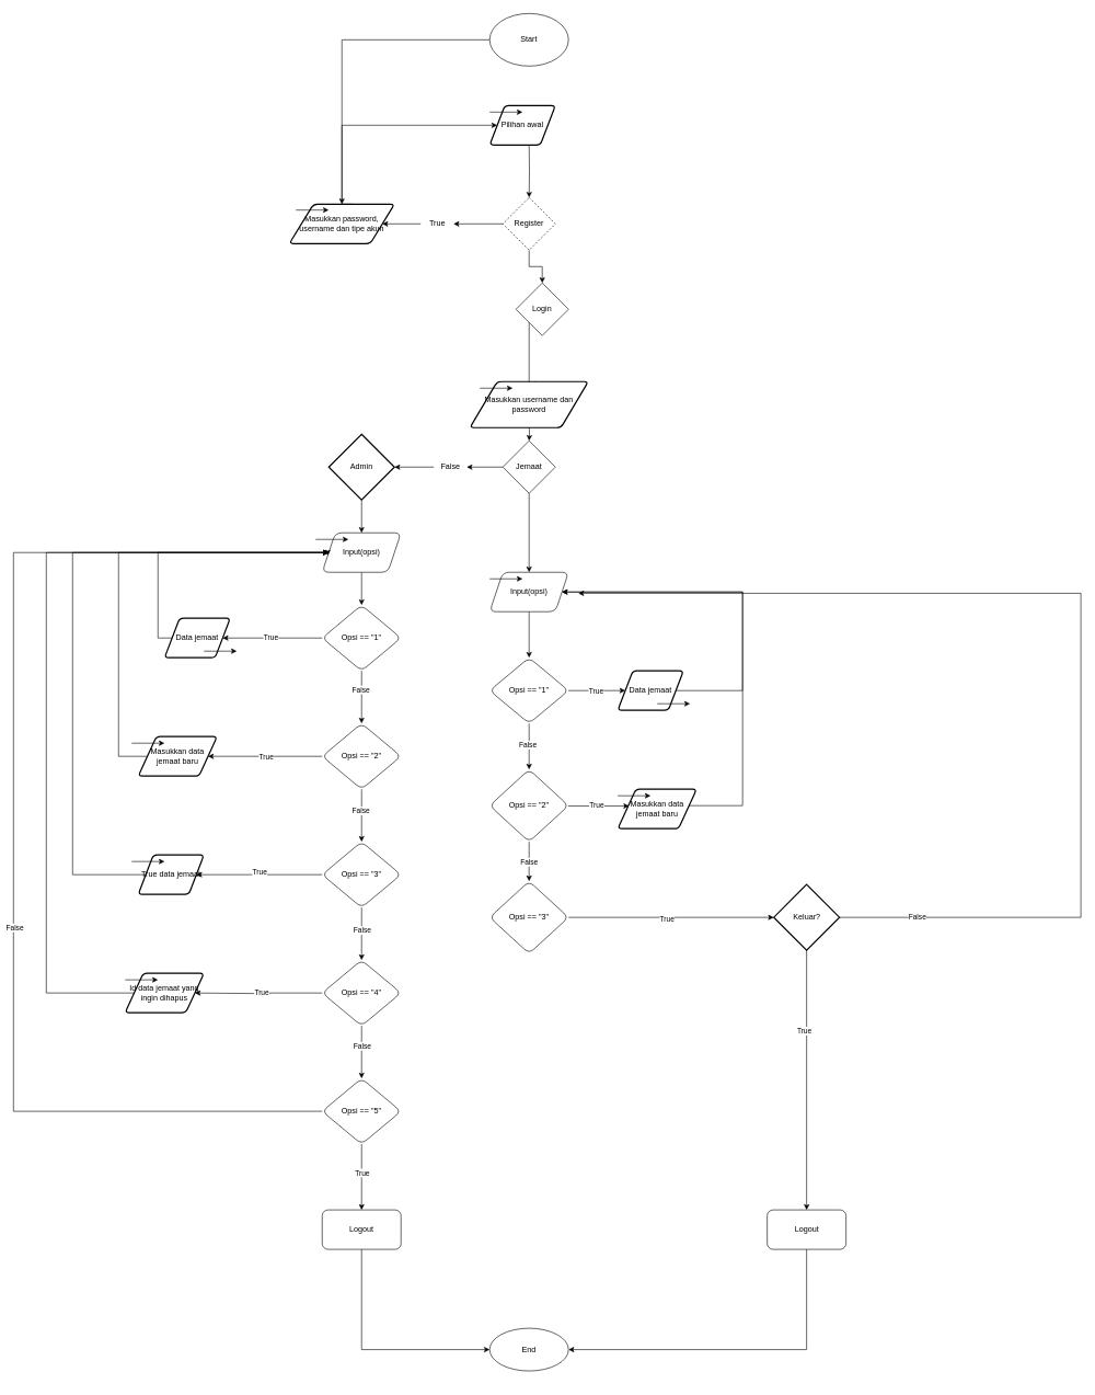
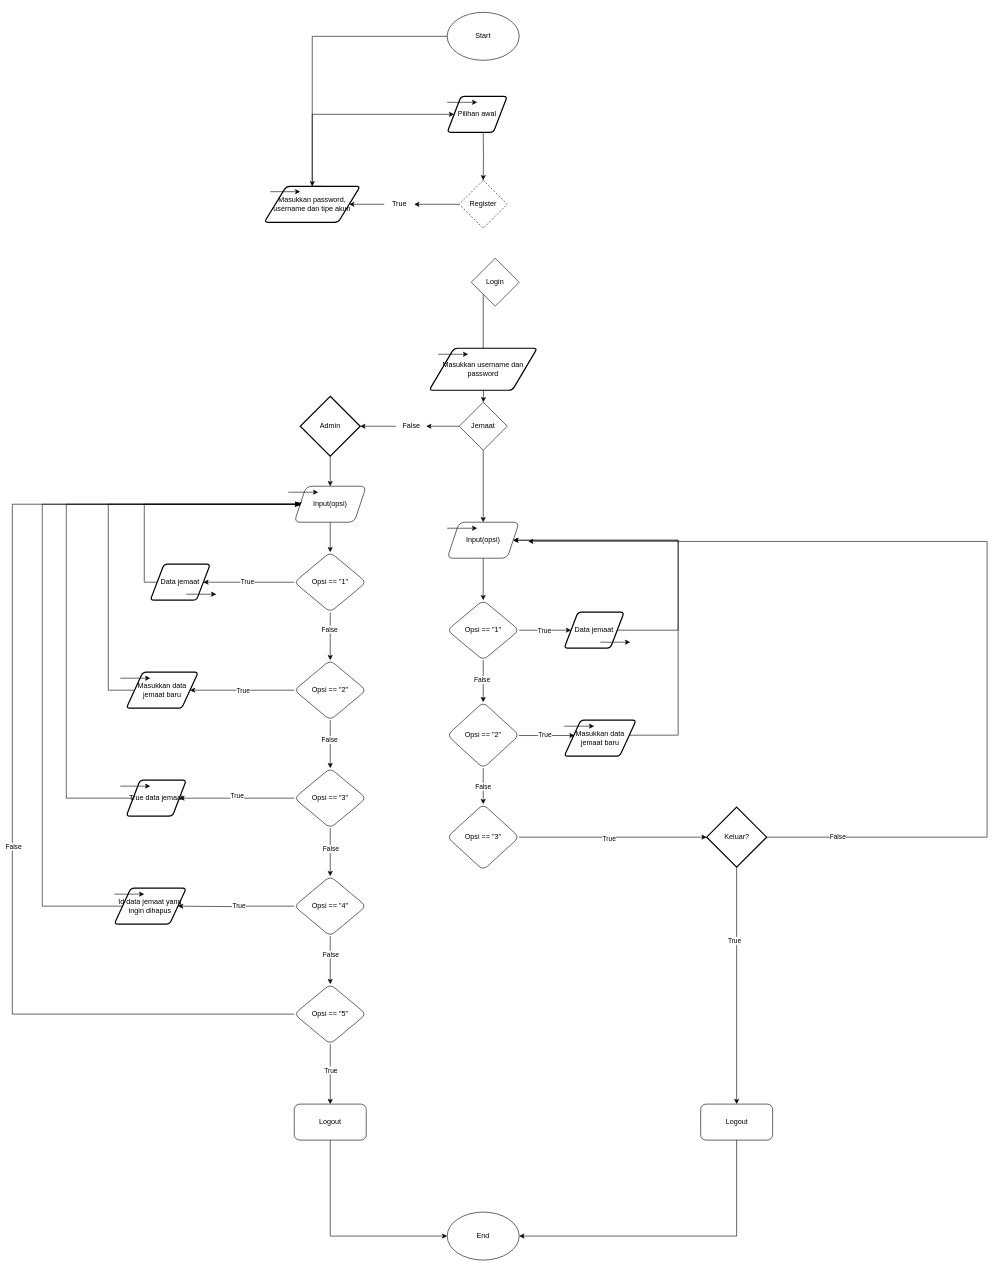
- <mxCell id="62" style="edgeStyle=orthogonalEdgeStyle;rounded=0;orthogonalLoop=1;jettySize=auto;html=1;entryX=0.5;entryY=0;entryDx=0;entryDy=0;" edge="1" parent="1" source="63" target="5"><mxGeometry relative="1" as="geometry" /></mxCell>
- <mxCell id="58" value="End" style="ellipse;whiteSpace=wrap;html=1;" parent="1" vertex="1"><mxGeometry x="745" y="2020" width="120" height="65" as="geometry" /></mxCell>
+ <mxCell id="58" value="End" style="ellipse;whiteSpace=wrap;html=1;" parent="1" vertex="1"><mxGeometry x="745" y="2020" width="120" height="80" as="geometry" /></mxCell>
